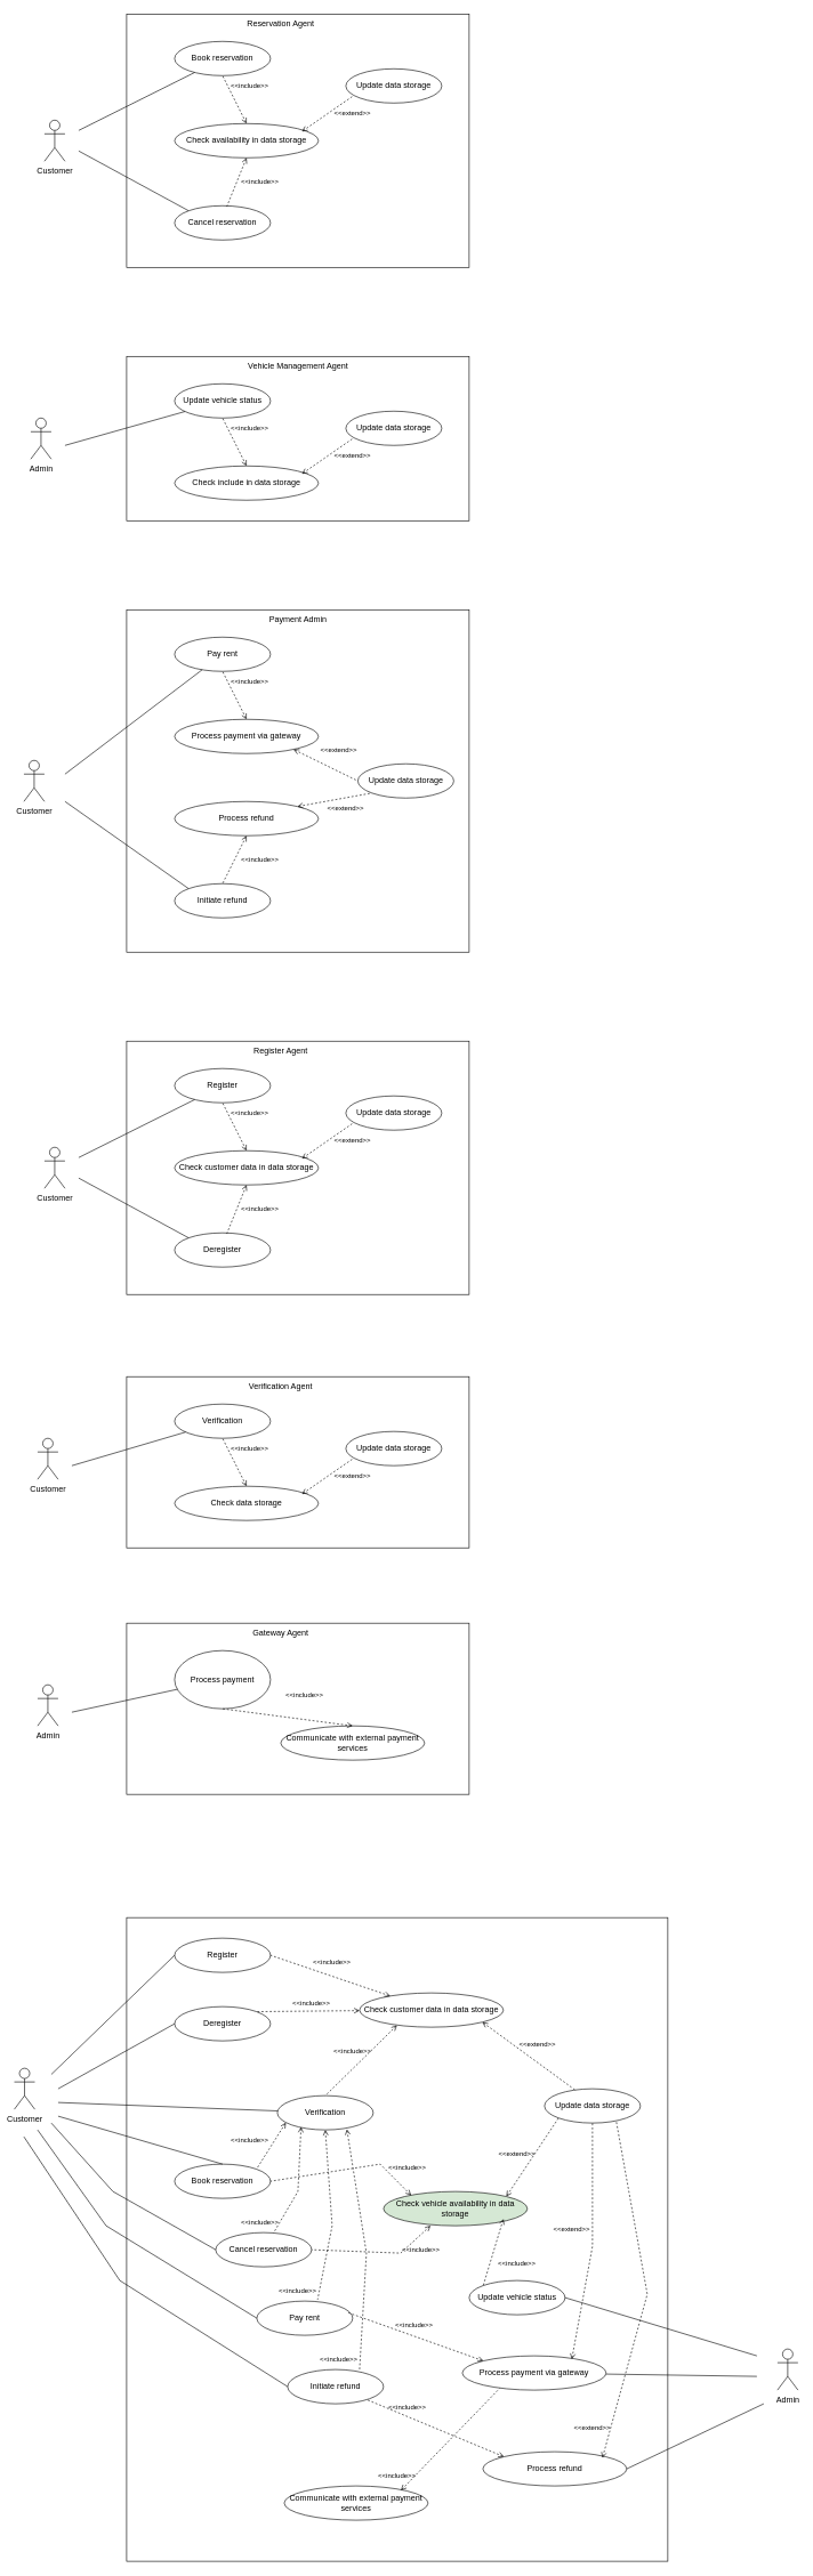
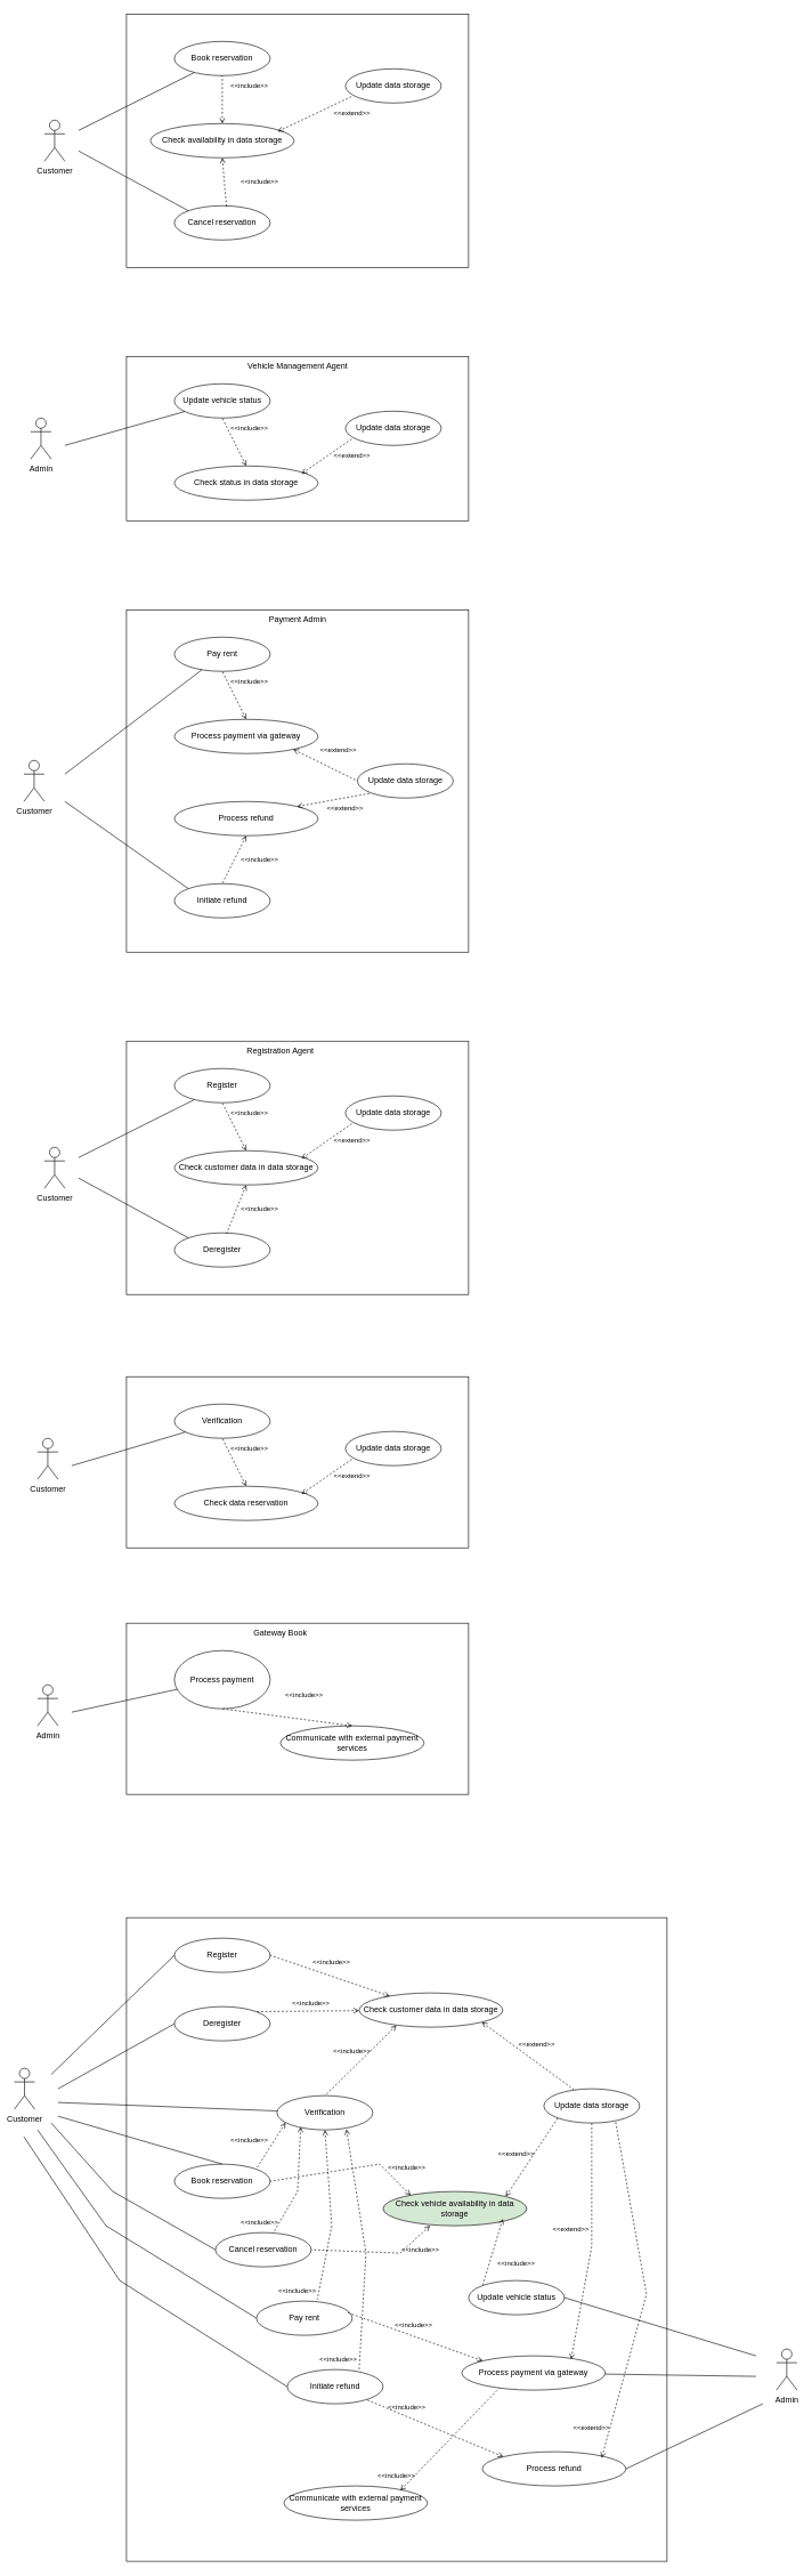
- <mxCell id="3" value="Reservation Agent" style="text;html=1;align=center;verticalAlign=middle;whiteSpace=wrap;rounded=0;" vertex="1" parent="1"><mxGeometry x="349" y="20" width="120" height="30" as="geometry" /></mxCell>
- <mxCell id="7" value="Check availability in data storage" style="ellipse;whiteSpace=wrap;html=1;" vertex="1" parent="1"><mxGeometry x="254" y="180" width="210" height="50" as="geometry" /></mxCell>
+ <mxCell id="7" value="Check availability in data storage" style="ellipse;whiteSpace=wrap;html=1;" vertex="1" parent="1"><mxGeometry x="219" y="180" width="210" height="50" as="geometry" /></mxCell>
- <mxCell id="21" value="Check include in data storage" style="ellipse;whiteSpace=wrap;html=1;" vertex="1" parent="1"><mxGeometry x="254" y="680" width="210" height="50" as="geometry" /></mxCell>
+ <mxCell id="21" value="Check status in data storage" style="ellipse;whiteSpace=wrap;html=1;" vertex="1" parent="1"><mxGeometry x="254" y="680" width="210" height="50" as="geometry" /></mxCell>
- <mxCell id="47" value="Register Agent" style="text;html=1;align=center;verticalAlign=middle;whiteSpace=wrap;rounded=0;" vertex="1" parent="1"><mxGeometry x="349" y="1520" width="120" height="30" as="geometry" /></mxCell>
+ <mxCell id="47" value="Registration Agent" style="text;html=1;align=center;verticalAlign=middle;whiteSpace=wrap;rounded=0;" vertex="1" parent="1"><mxGeometry x="349" y="1520" width="120" height="30" as="geometry" /></mxCell>
- <mxCell id="62" value="Verification Agent" style="text;html=1;align=center;verticalAlign=middle;whiteSpace=wrap;rounded=0;" vertex="1" parent="1"><mxGeometry x="349" y="2010" width="120" height="30" as="geometry" /></mxCell>
- <mxCell id="65" value="Check data storage" style="ellipse;whiteSpace=wrap;html=1;" vertex="1" parent="1"><mxGeometry x="254" y="2170" width="210" height="50" as="geometry" /></mxCell>
+ <mxCell id="65" value="Check data reservation" style="ellipse;whiteSpace=wrap;html=1;" vertex="1" parent="1"><mxGeometry x="254" y="2170" width="210" height="50" as="geometry" /></mxCell>
- <mxCell id="73" value="Gateway Agent" style="text;html=1;align=center;verticalAlign=middle;whiteSpace=wrap;rounded=0;" vertex="1" parent="1"><mxGeometry x="349" y="2370" width="120" height="30" as="geometry" /></mxCell>
+ <mxCell id="73" value="Gateway Book" style="text;html=1;align=center;verticalAlign=middle;whiteSpace=wrap;rounded=0;" vertex="1" parent="1"><mxGeometry x="349" y="2370" width="120" height="30" as="geometry" /></mxCell>
